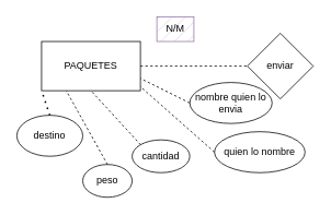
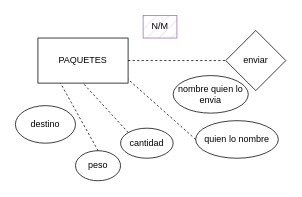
- <mxCell id="15" value="" style="endArrow=none;dashed=1;html=1;rounded=0;exitX=0;exitY=0.5;exitDx=0;exitDy=0;entryX=1;entryY=0.75;entryDx=0;entryDy=0;" edge="1" parent="1" source="7" target="2"><mxGeometry width="50" height="50" relative="1" as="geometry"><mxPoint x="290" y="130" as="sourcePoint" /><mxPoint x="340" y="80" as="targetPoint" /></mxGeometry></mxCell>
- <mxCell id="10" value="" style="endArrow=none;dashed=1;html=1;dashPattern=1 3;strokeWidth=2;rounded=0;exitX=0.5;exitY=0;exitDx=0;exitDy=0;entryX=0;entryY=1;entryDx=0;entryDy=0;" edge="1" parent="1" source="6" target="2"><mxGeometry width="50" height="50" relative="1" as="geometry"><mxPoint x="260" y="290" as="sourcePoint" /><mxPoint x="340" y="280" as="targetPoint" /></mxGeometry></mxCell>
